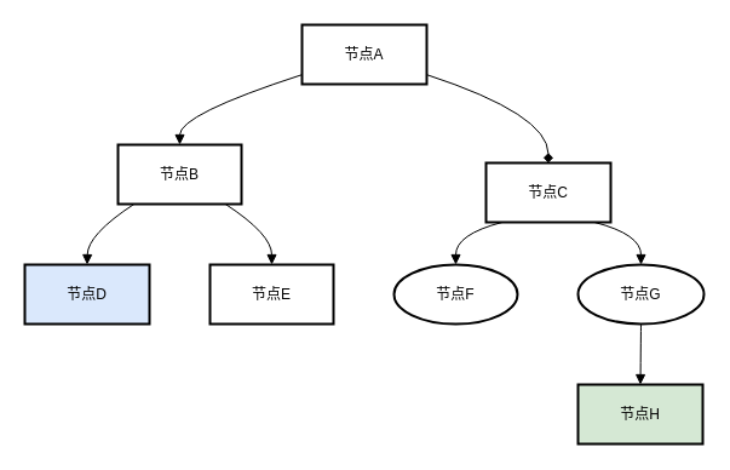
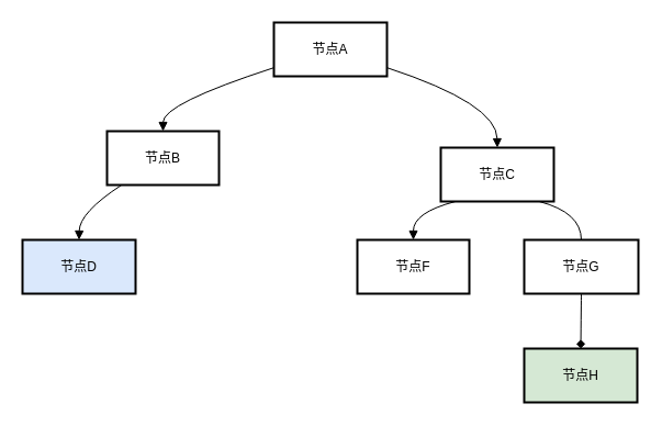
- <mxCell id="11" value="" style="curved=1;startArrow=none;endArrow=diamond;exitX=1;exitY=0.84;entryX=0.5;entryY=0;" edge="1" parent="1" source="2" target="4"><mxGeometry relative="1" as="geometry"><Array as="points"><mxPoint x="452" y="94" /></Array></mxGeometry></mxCell>
+ <mxCell id="11" value="" style="curved=1;startArrow=none;endArrow=block;exitX=1;exitY=0.84;entryX=0.5;entryY=0;" edge="1" parent="1" source="2" target="4"><mxGeometry relative="1" as="geometry"><Array as="points"><mxPoint x="452" y="94" /></Array></mxGeometry></mxCell>
- <mxCell id="13" value="" style="curved=1;startArrow=none;endArrow=block;exitX=0.87;exitY=1;entryX=0.5;entryY=0;" edge="1" parent="1" source="3" target="6"><mxGeometry relative="1" as="geometry"><Array as="points"><mxPoint x="224" y="193" /></Array></mxGeometry></mxCell>
- <mxCell id="15" value="" style="curved=1;startArrow=none;endArrow=block;exitX=0.87;exitY=1;entryX=0.5;entryY=0;" edge="1" parent="1" source="4" target="8"><mxGeometry relative="1" as="geometry"><Array as="points"><mxPoint x="529" y="193" /></Array></mxGeometry></mxCell>
+ <mxCell id="15" value="" style="curved=1;startArrow=none;endArrow=none;exitX=0.87;exitY=1;entryX=0.5;entryY=0;" edge="1" parent="1" source="4" target="8"><mxGeometry relative="1" as="geometry"><Array as="points"><mxPoint x="529" y="193" /></Array></mxGeometry></mxCell>
- <mxCell id="6" value="节点E" style="whiteSpace=wrap;strokeWidth=2;" vertex="1" parent="1"><mxGeometry x="173" y="218" width="102" height="49" as="geometry" /></mxCell>
- <mxCell id="7" value="节点F" style="ellipse;whiteSpace=wrap;strokeWidth=2;" vertex="1" parent="1"><mxGeometry x="325" y="218" width="102" height="49" as="geometry" /></mxCell>
+ <mxCell id="7" value="节点F" style="whiteSpace=wrap;strokeWidth=2;" vertex="1" parent="1"><mxGeometry x="325" y="218" width="102" height="49" as="geometry" /></mxCell>
- <mxCell id="8" value="节点G" style="ellipse;whiteSpace=wrap;strokeWidth=2;" vertex="1" parent="1"><mxGeometry x="477" y="218" width="104" height="49" as="geometry" /></mxCell>
+ <mxCell id="8" value="节点G" style="whiteSpace=wrap;strokeWidth=2;" vertex="1" parent="1"><mxGeometry x="477" y="218" width="104" height="49" as="geometry" /></mxCell>
- <mxCell id="16" value="" style="curved=1;startArrow=none;endArrow=block;exitX=0.5;exitY=1;entryX=0.5;entryY=0;" edge="1" parent="1" source="8" target="9"><mxGeometry relative="1" as="geometry"><Array as="points" /></mxGeometry></mxCell>
+ <mxCell id="16" value="" style="curved=1;startArrow=none;endArrow=diamond;exitX=0.5;exitY=1;entryX=0.5;entryY=0;" edge="1" parent="1" source="8" target="9"><mxGeometry relative="1" as="geometry"><Array as="points" /></mxGeometry></mxCell>
